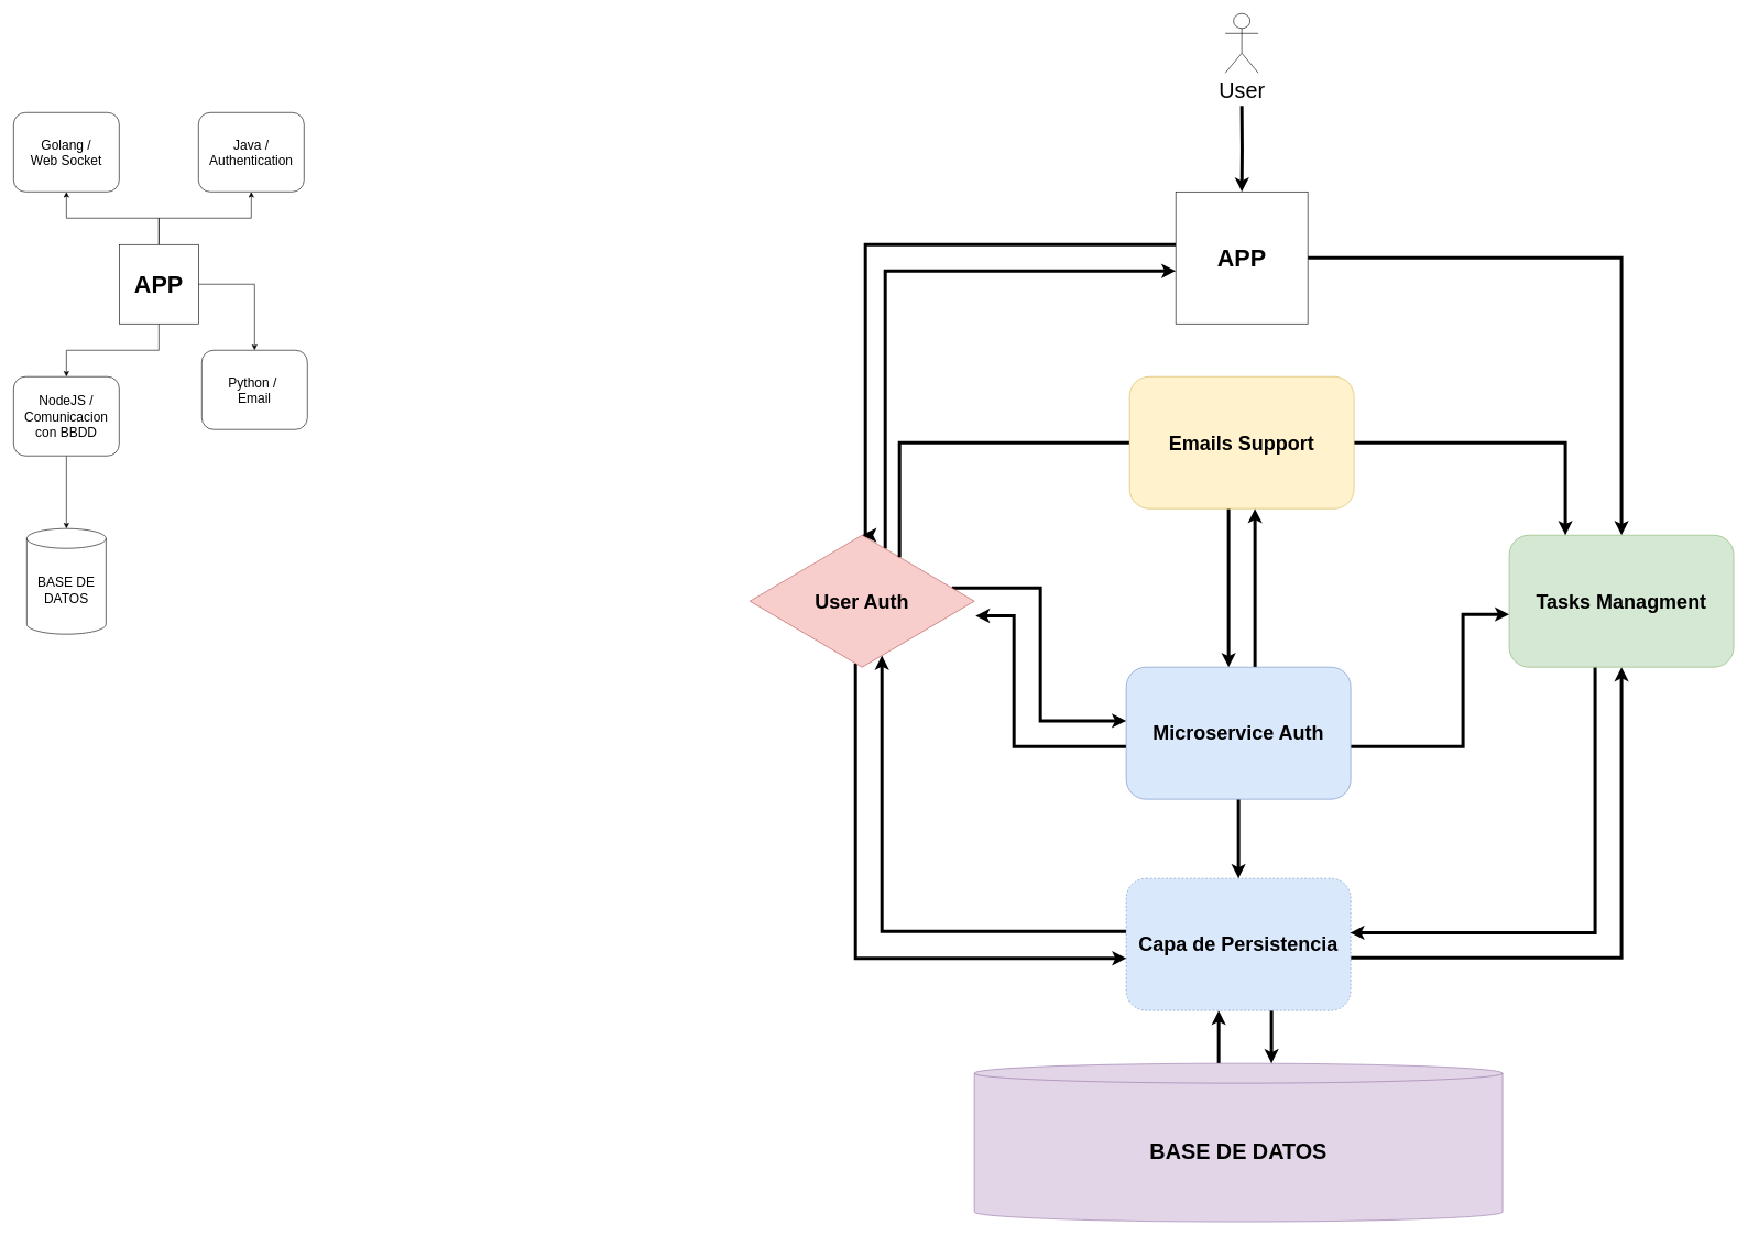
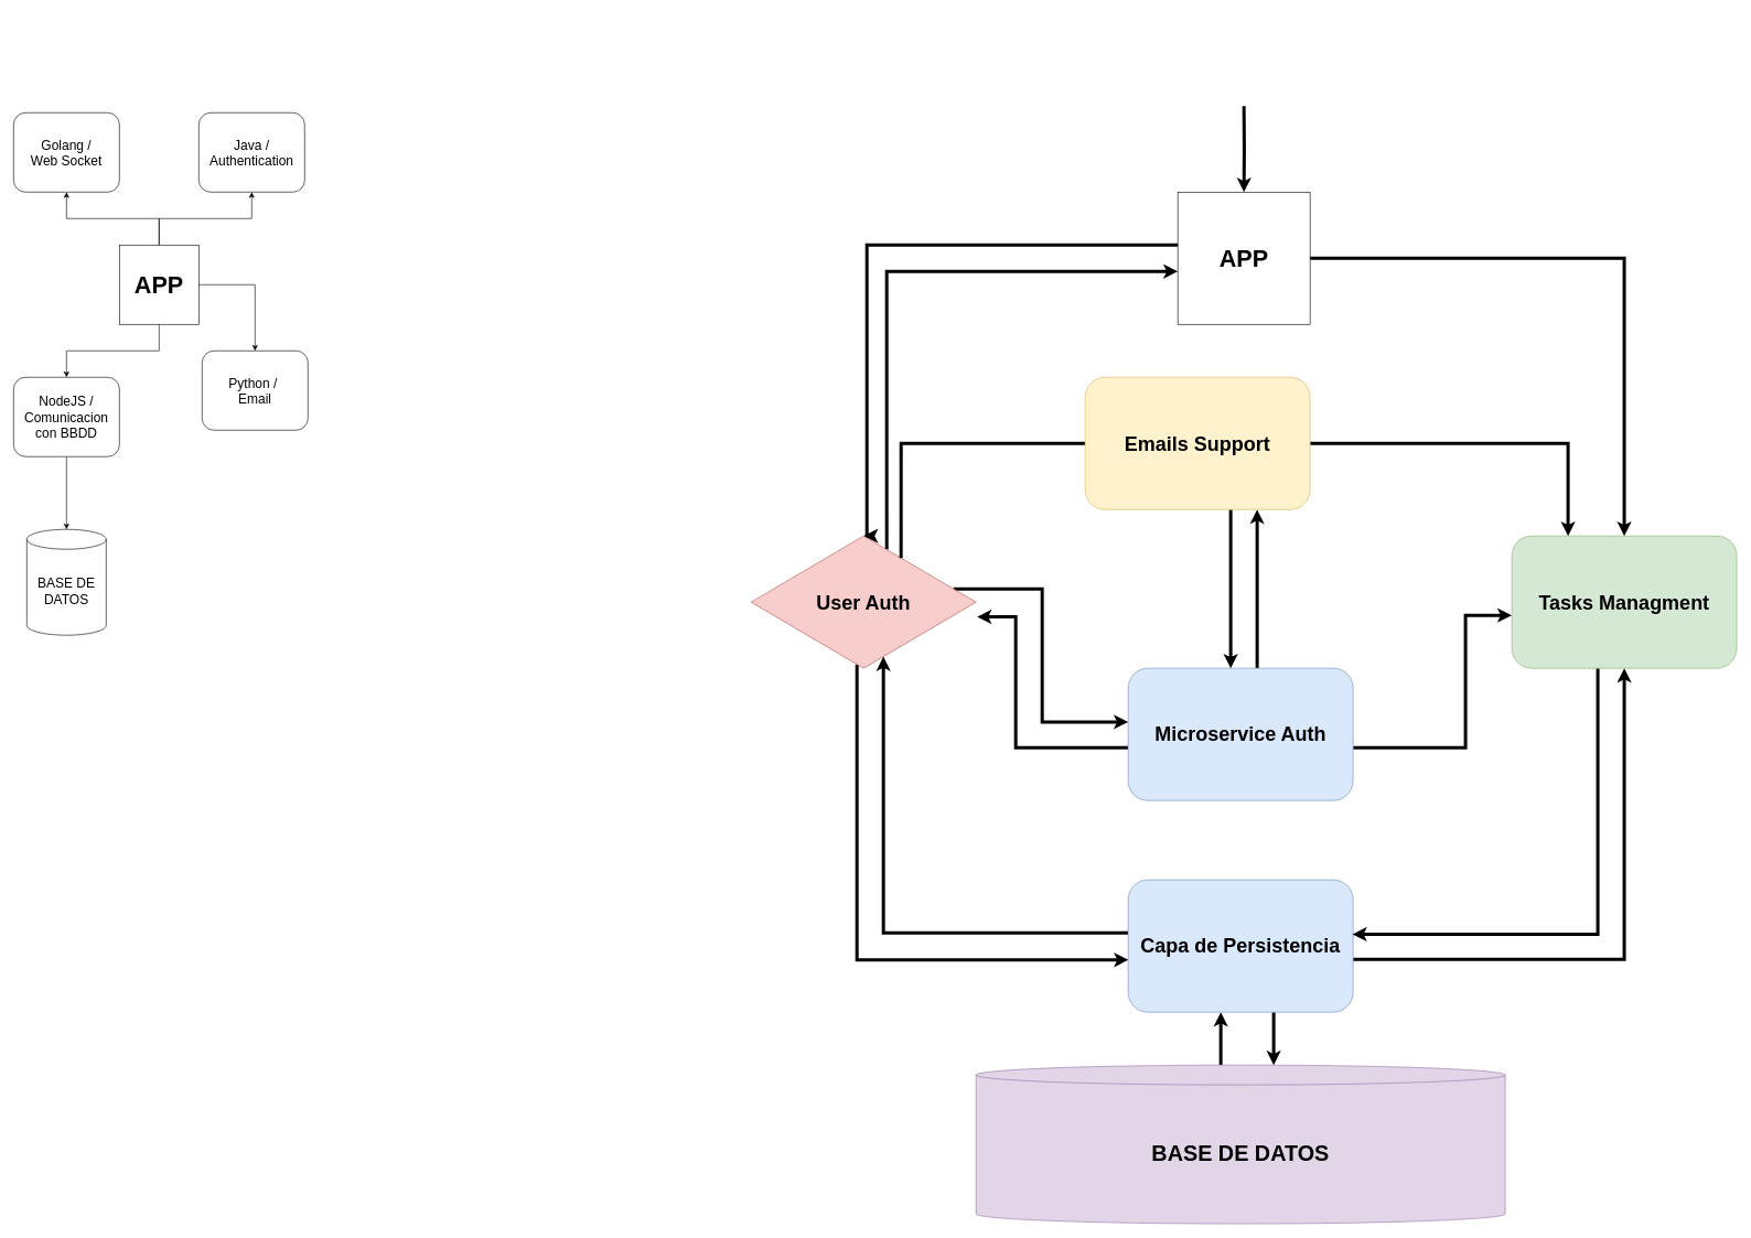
- <mxCell id="32" value="User" style="shape=umlActor;verticalLabelPosition=bottom;verticalAlign=top;html=1;outlineConnect=0;fontSize=33;" vertex="1" parent="1"><mxGeometry x="1855" y="20" width="50" height="90" as="geometry" /></mxCell>
- <mxCell id="38" value="Emails Support" style="rounded=1;whiteSpace=wrap;html=1;fontSize=30;fillColor=#fff2cc;strokeColor=#d6b656;fontStyle=1" vertex="1" parent="1"><mxGeometry x="1710" y="570" width="340" height="200" as="geometry" /></mxCell>
+ <mxCell id="38" value="Emails Support" style="rounded=1;whiteSpace=wrap;html=1;fontSize=30;fillColor=#fff2cc;strokeColor=#d6b656;fontStyle=1" vertex="1" parent="1"><mxGeometry x="1640" y="570" width="340" height="200" as="geometry" /></mxCell>
- <mxCell id="22" style="edgeStyle=orthogonalEdgeStyle;rounded=0;orthogonalLoop=1;jettySize=auto;html=1;strokeWidth=5;fontSize=33;" edge="1" parent="1" source="26" target="21"><mxGeometry relative="1" as="geometry" /></mxCell>
- <mxCell id="21" value="Capa de Persistencia" style="rounded=1;whiteSpace=wrap;html=1;fontSize=30;fillColor=#dae8fc;strokeColor=#6c8ebf;fontStyle=1;dashed=1;" vertex="1" parent="1"><mxGeometry x="1705" y="1330" width="340" height="200" as="geometry" /></mxCell>
+ <mxCell id="21" value="Capa de Persistencia" style="rounded=1;whiteSpace=wrap;html=1;fontSize=30;fillColor=#dae8fc;strokeColor=#6c8ebf;fontStyle=1" vertex="1" parent="1"><mxGeometry x="1705" y="1330" width="340" height="200" as="geometry" /></mxCell>
